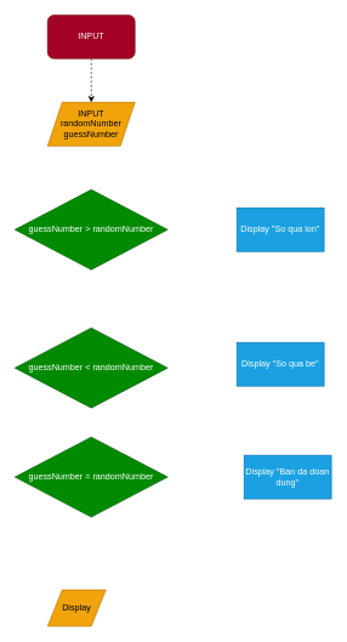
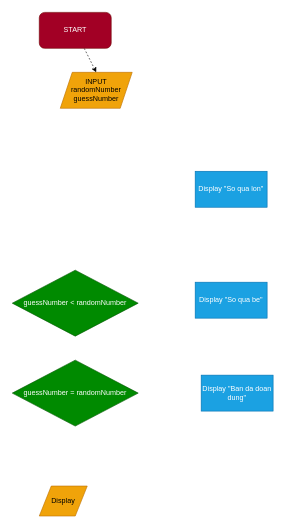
- <mxCell id="3" value="INPUT" style="rounded=1;whiteSpace=wrap;html=1;fillColor=#a20025;fontColor=#ffffff;strokeColor=#6F0000;" vertex="1" parent="1"><mxGeometry x="65" y="20" width="120" height="60" as="geometry" /></mxCell>
+ <mxCell id="3" value="START" style="rounded=1;whiteSpace=wrap;html=1;fillColor=#a20025;fontColor=#ffffff;strokeColor=#6F0000;" vertex="1" parent="1"><mxGeometry x="65" y="20" width="120" height="60" as="geometry" /></mxCell>
- <mxCell id="4" value="INPUT&lt;br&gt;randomNumber&lt;br&gt;guessNumber" style="shape=parallelogram;perimeter=parallelogramPerimeter;whiteSpace=wrap;html=1;fixedSize=1;fillColor=#f0a30a;fontColor=#000000;strokeColor=#BD7000;" vertex="1" parent="1"><mxGeometry x="65" y="140" width="120" height="60" as="geometry" /></mxCell>
+ <mxCell id="4" value="INPUT&lt;br&gt;randomNumber&lt;br&gt;guessNumber" style="shape=parallelogram;perimeter=parallelogramPerimeter;whiteSpace=wrap;html=1;fixedSize=1;fillColor=#f0a30a;fontColor=#000000;strokeColor=#BD7000;" vertex="1" parent="1"><mxGeometry x="100" y="120" width="120" height="60" as="geometry" /></mxCell>
- <mxCell id="5" value="guessNumber &amp;gt; randomNumber" style="rhombus;whiteSpace=wrap;html=1;fillColor=#008a00;fontColor=#ffffff;strokeColor=#005700;" vertex="1" parent="1"><mxGeometry x="20" y="260" width="210" height="110" as="geometry" /></mxCell>
